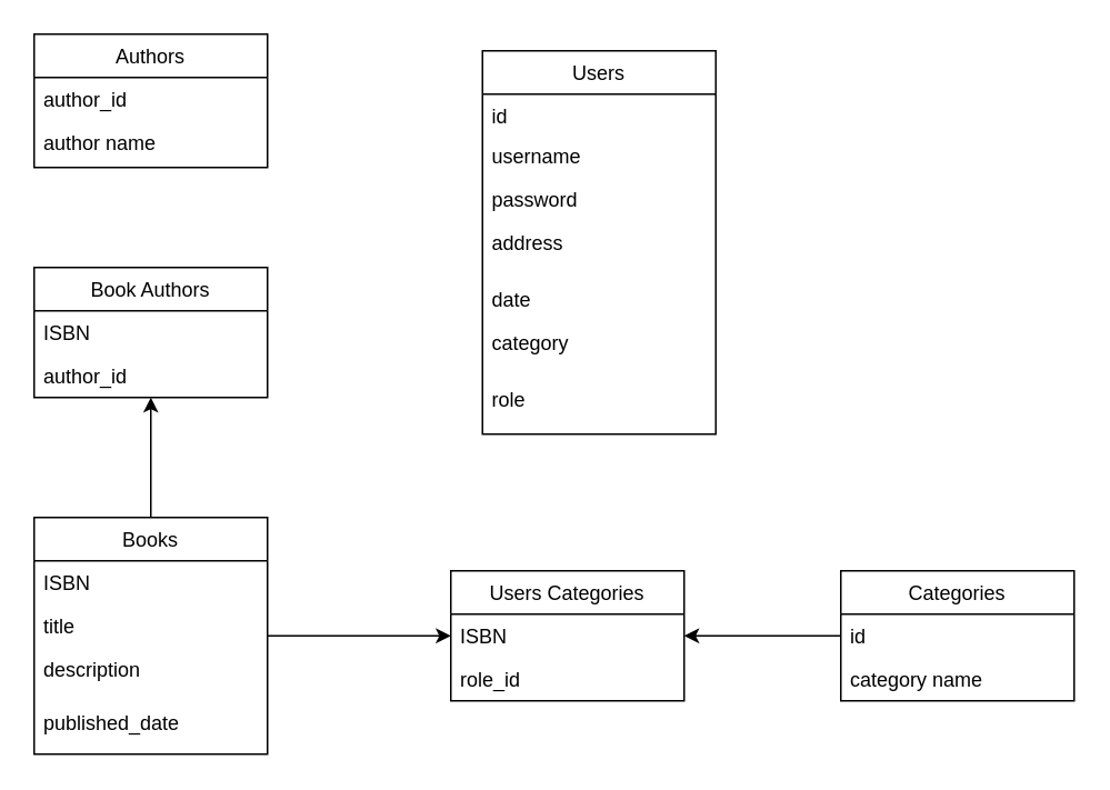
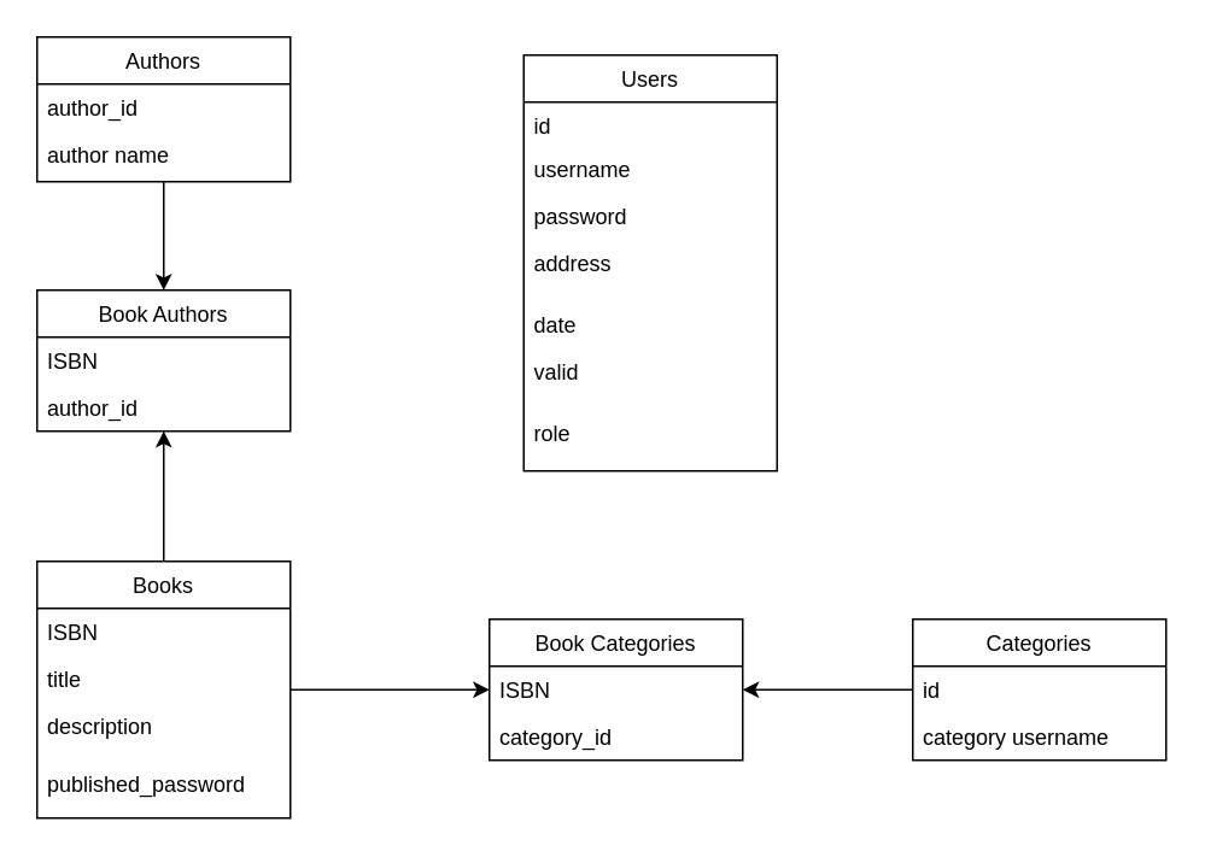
+ <mxCell id="26" value="" style="edgeStyle=orthogonalEdgeStyle;rounded=0;orthogonalLoop=1;jettySize=auto;html=1;entryX=0.5;entryY=0;entryDx=0;entryDy=0;" edge="1" parent="2" source="8" target="22"><mxGeometry relative="1" as="geometry"><mxPoint x="70" y="218" as="targetPoint" /></mxGeometry></mxCell>
- <mxCell id="20" value="category" style="text;strokeColor=none;fillColor=none;align=left;verticalAlign=top;spacingLeft=4;spacingRight=4;overflow=hidden;rotatable=0;points=[[0,0.5],[1,0.5]];portConstraint=eastwest;" vertex="1" parent="14"><mxGeometry y="162" width="140" height="34" as="geometry" /></mxCell>
+ <mxCell id="20" value="valid" style="text;strokeColor=none;fillColor=none;align=left;verticalAlign=top;spacingLeft=4;spacingRight=4;overflow=hidden;rotatable=0;points=[[0,0.5],[1,0.5]];portConstraint=eastwest;" vertex="1" parent="14"><mxGeometry y="162" width="140" height="34" as="geometry" /></mxCell>
- <mxCell id="27" value="Users Categories" style="swimlane;fontStyle=0;childLayout=stackLayout;horizontal=1;startSize=26;fillColor=none;horizontalStack=0;resizeParent=1;resizeParentMax=0;resizeLast=0;collapsible=1;marginBottom=0;" vertex="1" parent="2"><mxGeometry x="250" y="322" width="140" height="78" as="geometry" /></mxCell>
+ <mxCell id="27" value="Book Categories" style="swimlane;fontStyle=0;childLayout=stackLayout;horizontal=1;startSize=26;fillColor=none;horizontalStack=0;resizeParent=1;resizeParentMax=0;resizeLast=0;collapsible=1;marginBottom=0;" vertex="1" parent="2"><mxGeometry x="250" y="322" width="140" height="78" as="geometry" /></mxCell>
- <mxCell id="29" value="role_id" style="text;strokeColor=none;fillColor=none;align=left;verticalAlign=top;spacingLeft=4;spacingRight=4;overflow=hidden;rotatable=0;points=[[0,0.5],[1,0.5]];portConstraint=eastwest;" vertex="1" parent="27"><mxGeometry y="52" width="140" height="26" as="geometry" /></mxCell>
+ <mxCell id="29" value="category_id" style="text;strokeColor=none;fillColor=none;align=left;verticalAlign=top;spacingLeft=4;spacingRight=4;overflow=hidden;rotatable=0;points=[[0,0.5],[1,0.5]];portConstraint=eastwest;" vertex="1" parent="27"><mxGeometry y="52" width="140" height="26" as="geometry" /></mxCell>
- <mxCell id="13" value="category name" style="text;strokeColor=none;fillColor=none;align=left;verticalAlign=top;spacingLeft=4;spacingRight=4;overflow=hidden;rotatable=0;points=[[0,0.5],[1,0.5]];portConstraint=eastwest;" parent="11" vertex="1"><mxGeometry y="52" width="140" height="26" as="geometry" /></mxCell>
+ <mxCell id="13" value="category username" style="text;strokeColor=none;fillColor=none;align=left;verticalAlign=top;spacingLeft=4;spacingRight=4;overflow=hidden;rotatable=0;points=[[0,0.5],[1,0.5]];portConstraint=eastwest;" parent="11" vertex="1"><mxGeometry y="52" width="140" height="26" as="geometry" /></mxCell>
- <mxCell id="7" value="published_date" style="text;strokeColor=none;fillColor=none;align=left;verticalAlign=top;spacingLeft=4;spacingRight=4;overflow=hidden;rotatable=0;points=[[0,0.5],[1,0.5]];portConstraint=eastwest;" vertex="1" parent="3"><mxGeometry y="110" width="140" height="32" as="geometry" /></mxCell>
+ <mxCell id="7" value="published_password" style="text;strokeColor=none;fillColor=none;align=left;verticalAlign=top;spacingLeft=4;spacingRight=4;overflow=hidden;rotatable=0;points=[[0,0.5],[1,0.5]];portConstraint=eastwest;" vertex="1" parent="3"><mxGeometry y="110" width="140" height="32" as="geometry" /></mxCell>
